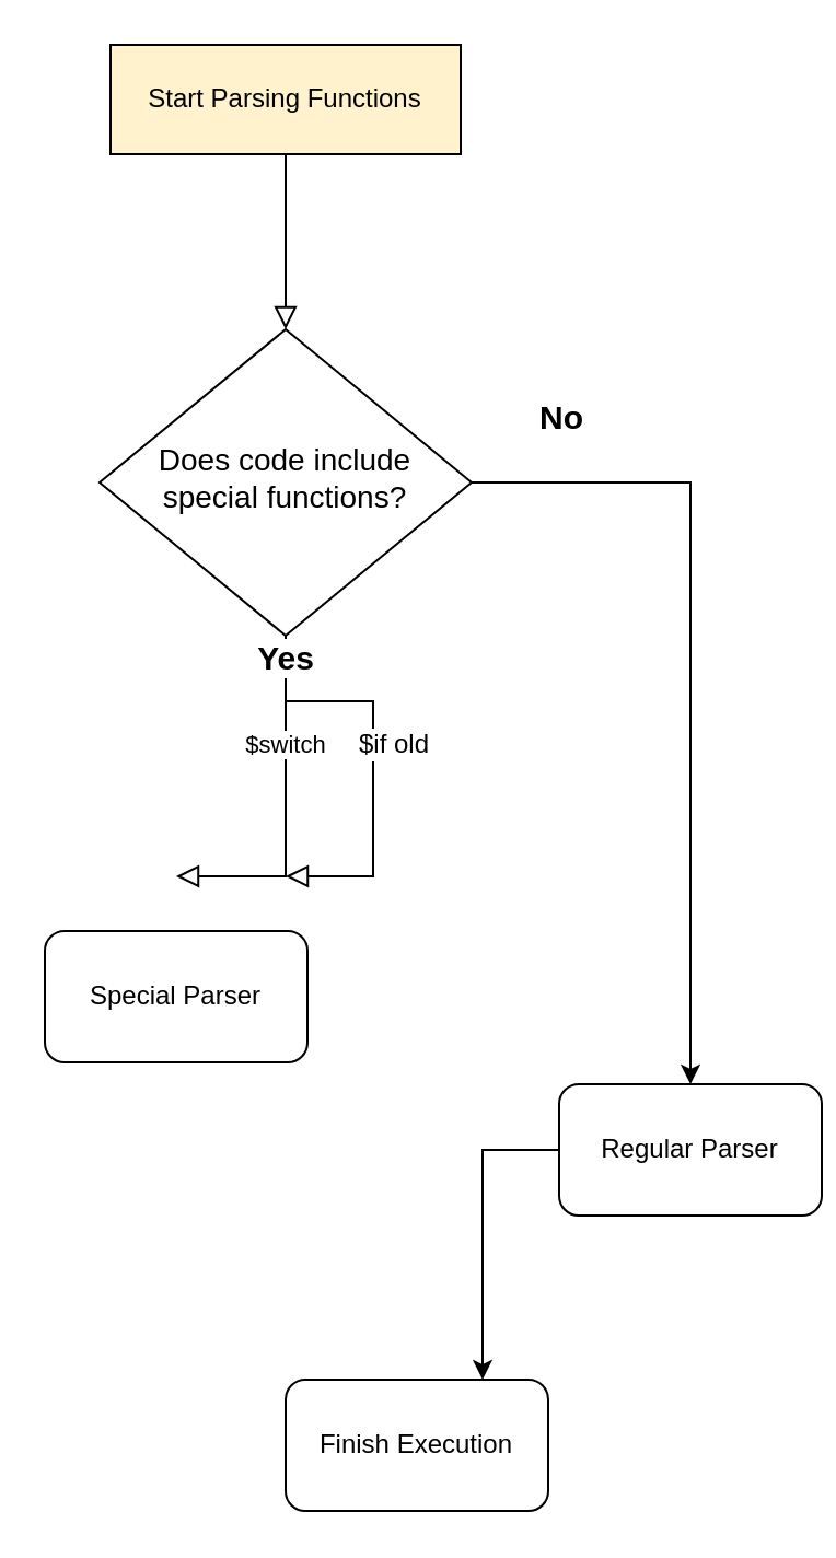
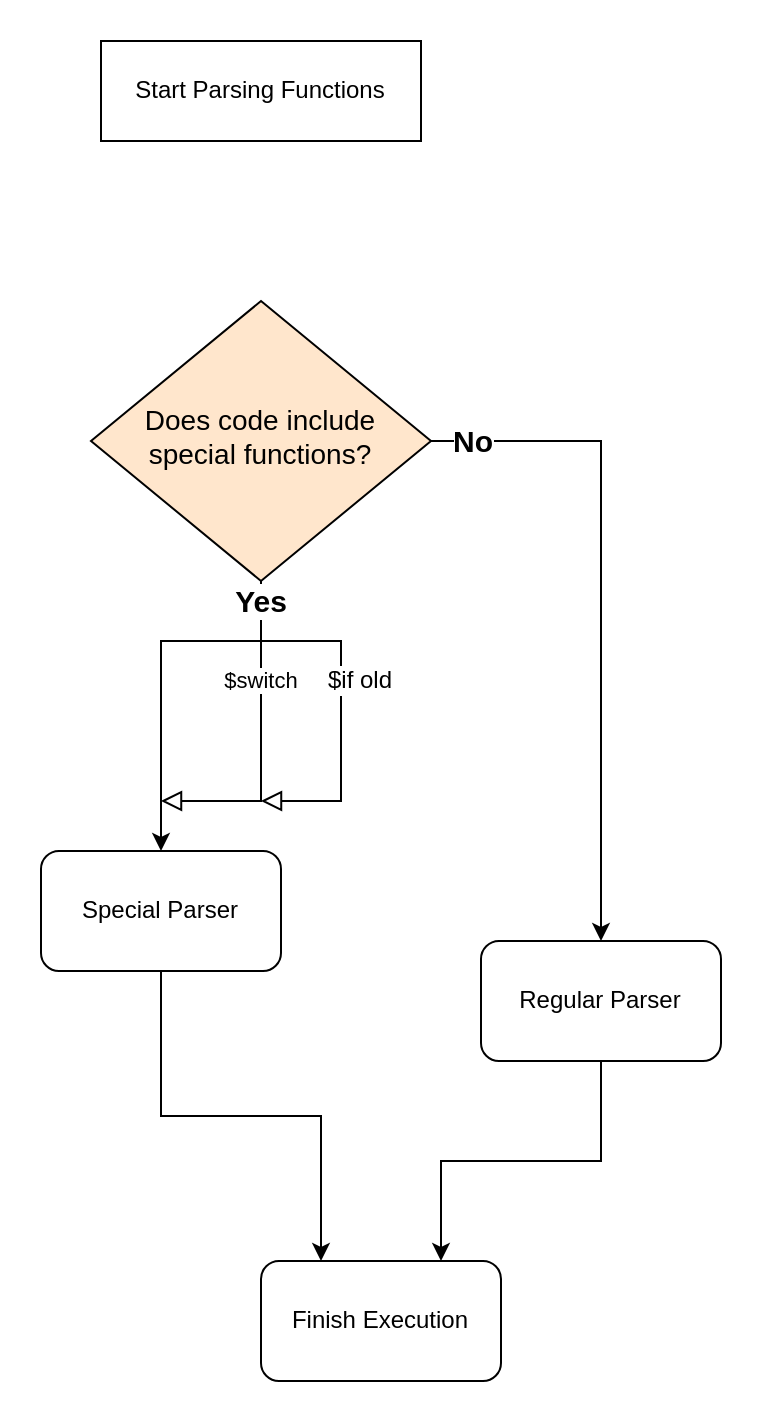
- <mxCell id="3" value="Start Parsing Functions" style="rounded=0;whiteSpace=wrap;html=1;fontSize=12;glass=0;strokeWidth=1;shadow=0;fillColor=#fff2cc;" parent="1" vertex="1"><mxGeometry x="50" y="20" width="160" height="50" as="geometry" /></mxCell>
+ <mxCell id="3" value="Start Parsing Functions" style="rounded=0;whiteSpace=wrap;html=1;fontSize=12;glass=0;strokeWidth=1;shadow=0;" parent="1" vertex="1"><mxGeometry x="50" y="20" width="160" height="50" as="geometry" /></mxCell>
- <mxCell id="2" value="" style="rounded=0;html=1;jettySize=auto;orthogonalLoop=1;fontSize=11;endArrow=block;endFill=0;endSize=8;strokeWidth=1;shadow=0;labelBackgroundColor=none;edgeStyle=orthogonalEdgeStyle;" parent="1" source="3" target="7" edge="1"><mxGeometry relative="1" as="geometry"><Array as="points"><mxPoint x="130" y="90" /><mxPoint x="130" y="90" /></Array></mxGeometry></mxCell>
- <mxCell id="11" value="No" style="text;strokeColor=none;fillColor=none;html=1;fontSize=15;fontStyle=1;verticalAlign=middle;align=center;labelBackgroundColor=default;" vertex="1" parent="1"><mxGeometry x="242.5" y="180" width="27.5" height="20" as="geometry" /></mxCell>
+ <mxCell id="11" value="No" style="text;strokeColor=none;fillColor=none;html=1;fontSize=15;fontStyle=1;verticalAlign=middle;align=center;labelBackgroundColor=default;" vertex="1" parent="1"><mxGeometry x="222.5" y="210" width="27.5" height="20" as="geometry" /></mxCell>
- <mxCell id="7" value="&lt;font style=&quot;font-size: 14px;&quot;&gt;Does code include special functions?&lt;/font&gt;" style="rhombus;whiteSpace=wrap;html=1;shadow=0;fontFamily=Helvetica;fontSize=12;align=center;strokeWidth=1;spacing=6;spacingTop=-4;rounded=0;" parent="1" vertex="1"><mxGeometry x="45" y="150" width="170" height="140" as="geometry" /></mxCell>
+ <mxCell id="7" value="&lt;font style=&quot;font-size: 14px;&quot;&gt;Does code include special functions?&lt;/font&gt;" style="rhombus;whiteSpace=wrap;html=1;shadow=0;fontFamily=Helvetica;fontSize=12;align=center;strokeWidth=1;spacing=6;spacingTop=-4;rounded=0;fillColor=#ffe6cc;" parent="1" vertex="1"><mxGeometry x="45" y="150" width="170" height="140" as="geometry" /></mxCell>
+ <mxCell id="6" style="edgeStyle=orthogonalEdgeStyle;rounded=0;orthogonalLoop=1;jettySize=auto;html=1;entryX=0.5;entryY=0;entryDx=0;entryDy=0;" edge="1" parent="1" source="7" target="9"><mxGeometry relative="1" as="geometry"><Array as="points"><mxPoint x="130" y="320" /><mxPoint x="80" y="320" /></Array></mxGeometry></mxCell>
- <mxCell id="13" value="Regular Parser" style="rounded=1;whiteSpace=wrap;html=1;" vertex="1" parent="1"><mxGeometry x="255" y="495" width="120" height="60" as="geometry" /></mxCell>
+ <mxCell id="13" value="Regular Parser" style="rounded=1;whiteSpace=wrap;html=1;" vertex="1" parent="1"><mxGeometry x="240" y="470" width="120" height="60" as="geometry" /></mxCell>
+ <mxCell id="8" style="edgeStyle=orthogonalEdgeStyle;rounded=0;orthogonalLoop=1;jettySize=auto;html=1;entryX=0.25;entryY=0;entryDx=0;entryDy=0;" edge="1" parent="1" source="9" target="14"><mxGeometry relative="1" as="geometry" /></mxCell>
